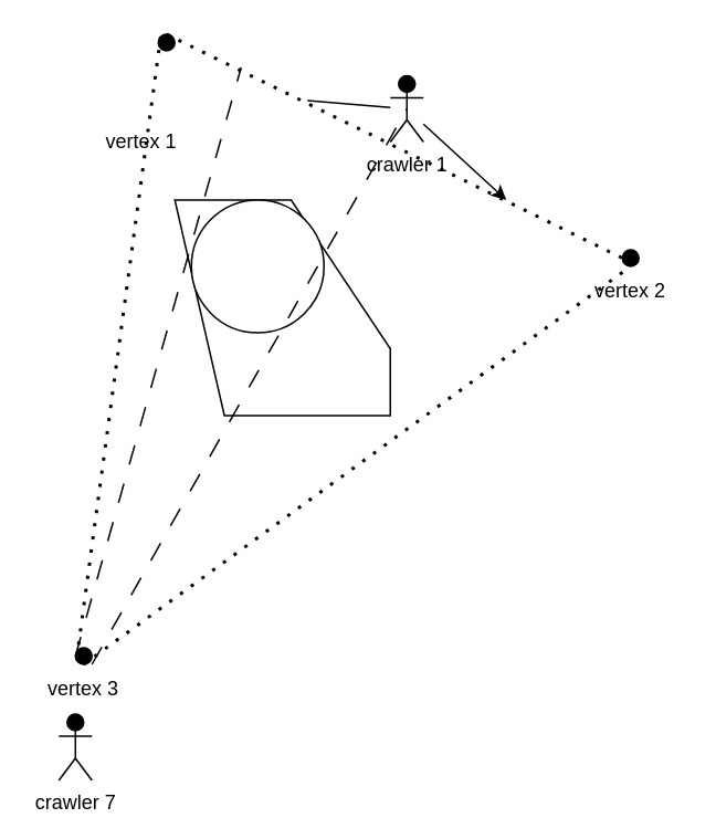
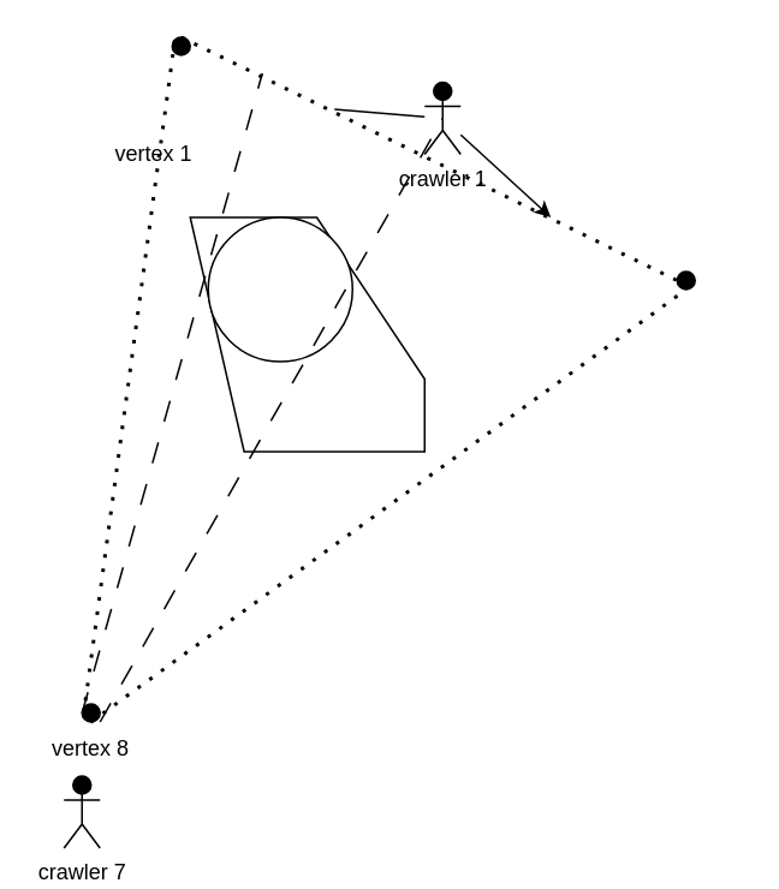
- <mxCell id="8" value="vertex 2" style="text;html=1;strokeColor=none;fillColor=none;align=center;verticalAlign=middle;whiteSpace=wrap;rounded=0;" vertex="1" parent="1"><mxGeometry x="350" y="160" width="60" height="30" as="geometry" /></mxCell>
- <mxCell id="9" value="vertex 3" style="text;html=1;strokeColor=none;fillColor=none;align=center;verticalAlign=middle;whiteSpace=wrap;rounded=0;" vertex="1" parent="1"><mxGeometry x="20" y="400" width="60" height="30" as="geometry" /></mxCell>
+ <mxCell id="9" value="vertex 8" style="text;html=1;strokeColor=none;fillColor=none;align=center;verticalAlign=middle;whiteSpace=wrap;rounded=0;" vertex="1" parent="1"><mxGeometry x="20" y="400" width="60" height="30" as="geometry" /></mxCell>
